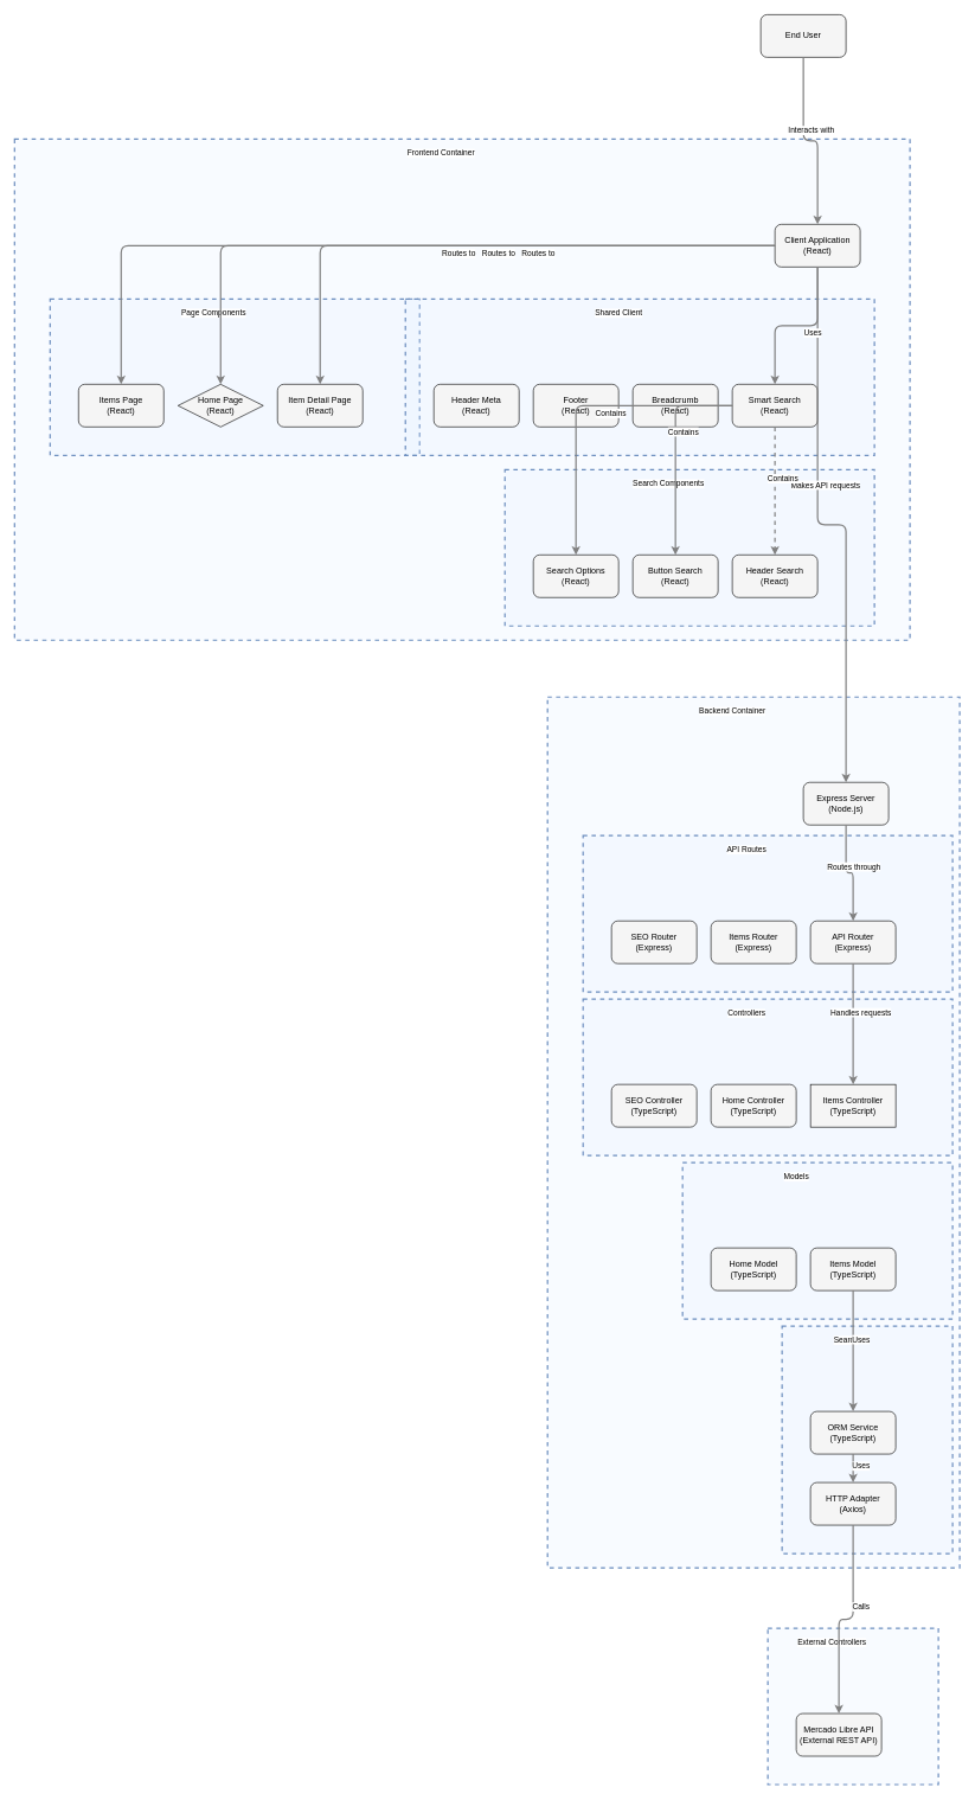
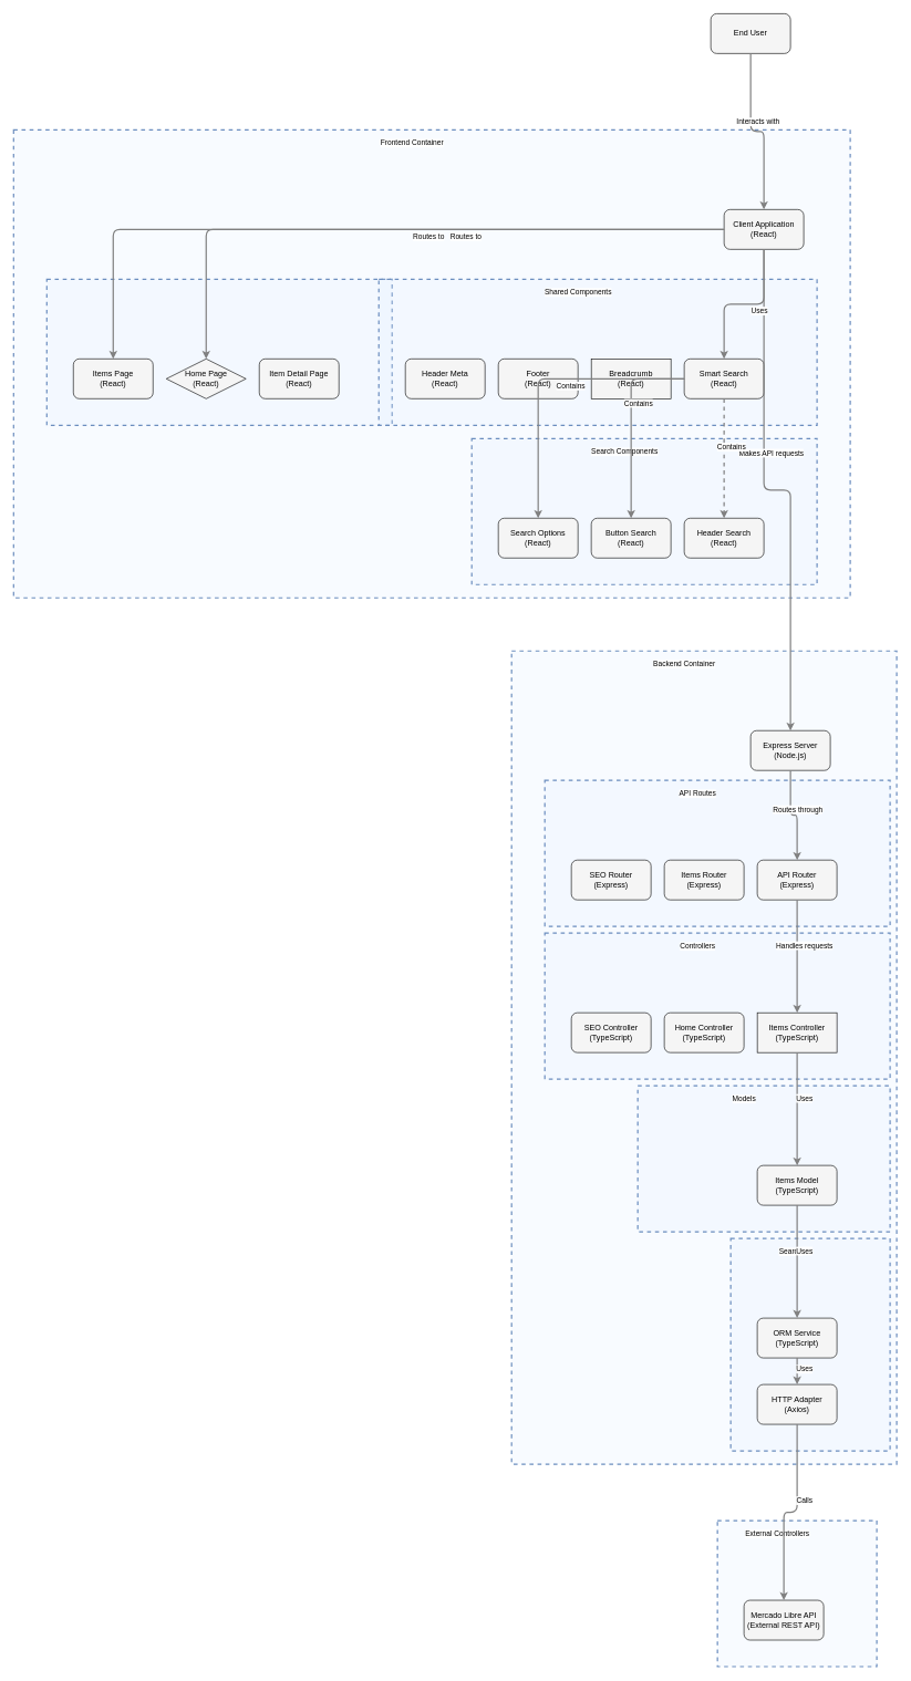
- <mxCell id="52" style="edgeStyle=orthogonalEdgeStyle;rounded=1;orthogonalLoop=1;jettySize=auto;html=1;strokeColor=#808080;strokeWidth=2;jumpStyle=arc;jumpSize=10;spacing=15;labelBackgroundColor=white;labelBorderColor=none" edge="1" parent="1" source="25" target="33"><mxGeometry relative="1" as="geometry" /></mxCell>
- <mxCell id="53" value="Routes to" style="edgeLabel;html=1;align=center;verticalAlign=middle;resizable=0;points=[];" vertex="1" connectable="0" parent="52"><mxGeometry x="-0.2" y="10" relative="1" as="geometry"><mxPoint as="offset" /></mxGeometry></mxCell>
- <mxCell id="9" value="Page Components" style="edgeLabel;html=1;align=center;verticalAlign=middle;resizable=0;labelBackgroundColor=white;spacing=5" vertex="1" parent="16"><mxGeometry x="58" y="233" width="444" height="24" as="geometry" /></mxCell>
- <mxCell id="11" value="Shared Client" style="edgeLabel;html=1;align=center;verticalAlign=middle;resizable=0;labelBackgroundColor=white;spacing=5" vertex="1" parent="16"><mxGeometry x="558" y="233" width="584" height="24" as="geometry" /></mxCell>
+ <mxCell id="11" value="Shared Components" style="edgeLabel;html=1;align=center;verticalAlign=middle;resizable=0;labelBackgroundColor=white;spacing=5" vertex="1" parent="16"><mxGeometry x="558" y="233" width="584" height="24" as="geometry" /></mxCell>
- <mxCell id="23" value="Breadcrumb&lt;br&gt;(React)" style="rounded=1;whiteSpace=wrap;html=1;fillColor=#f5f5f5" vertex="1" parent="10"><mxGeometry x="320" y="120" width="120" height="60" as="geometry" /></mxCell>
+ <mxCell id="23" value="Breadcrumb&lt;br&gt;(React)" style="whiteSpace=wrap;html=1;fillColor=#f5f5f5;rounded=0;" vertex="1" parent="10"><mxGeometry x="320" y="120" width="120" height="60" as="geometry" /></mxCell>
+ <mxCell id="62" style="edgeStyle=orthogonalEdgeStyle;rounded=1;orthogonalLoop=1;jettySize=auto;html=1;strokeColor=#808080;strokeWidth=2;jumpStyle=arc;jumpSize=10;spacing=15;labelBackgroundColor=white;labelBorderColor=none" edge="1" parent="1" source="34" target="35"><mxGeometry relative="1" as="geometry" /></mxCell>
+ <mxCell id="63" value="Uses" style="edgeLabel;html=1;align=center;verticalAlign=middle;resizable=0;points=[];" vertex="1" connectable="0" parent="62"><mxGeometry x="-0.2" y="10" relative="1" as="geometry"><mxPoint as="offset" /></mxGeometry></mxCell>
- <mxCell id="30" value="Home Model&lt;br&gt;(TypeScript)" style="rounded=1;whiteSpace=wrap;html=1;fillColor=#f5f5f5" vertex="1" parent="4"><mxGeometry x="40" y="120" width="120" height="60" as="geometry" /></mxCell>
